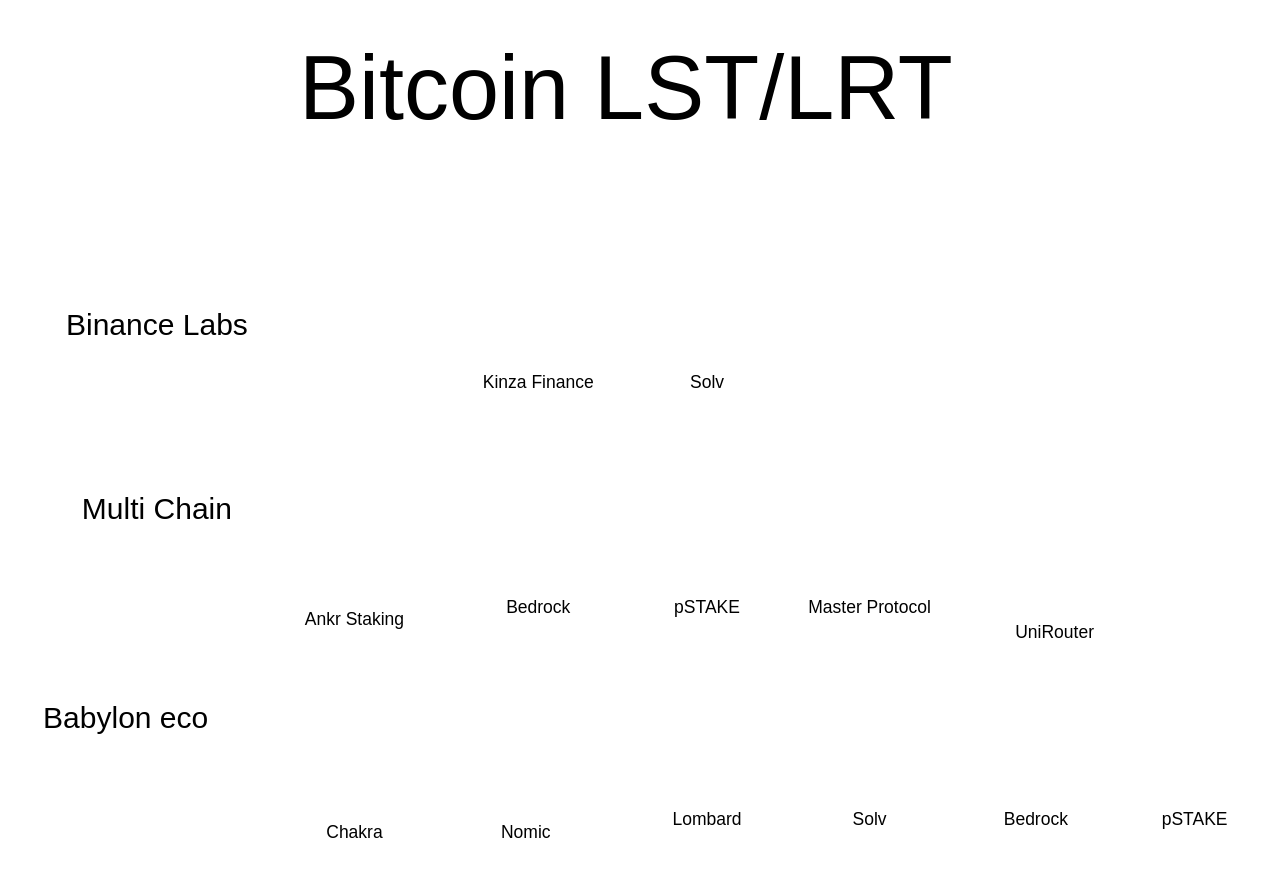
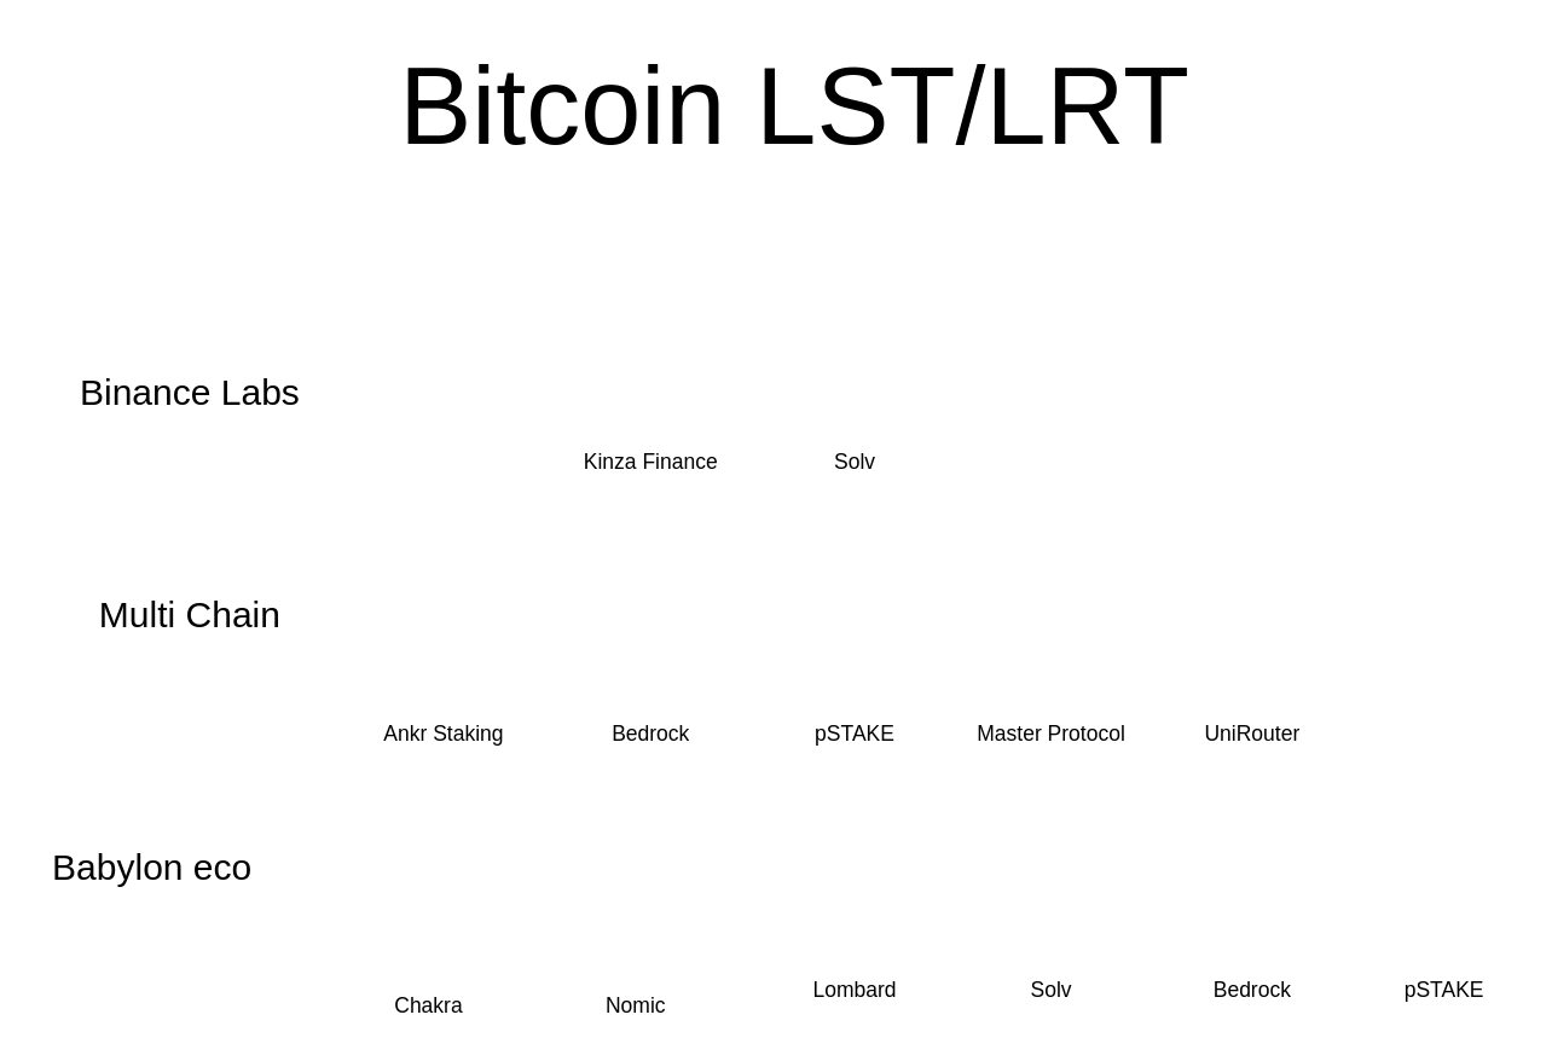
- <mxCell id="32" value="&lt;font style=&quot;font-size: 72px;&quot;&gt;Bitcoin LST/LRT&lt;/font&gt;" style="text;html=1;align=center;verticalAlign=middle;resizable=0;points=[];autosize=1;strokeColor=none;fillColor=none;" parent="1" vertex="1"><mxGeometry x="225" y="20" width="550" height="100" as="geometry" /></mxCell>
+ <mxCell id="32" value="&lt;font style=&quot;font-size: 72px;&quot;&gt;Bitcoin LST/LRT&lt;/font&gt;" style="text;html=1;align=center;verticalAlign=middle;resizable=0;points=[];autosize=1;strokeColor=none;fillColor=none;" parent="1" vertex="1"><mxGeometry x="250" y="20" width="550" height="100" as="geometry" /></mxCell>
- <mxCell id="11" value="&lt;font style=&quot;font-size: 14px;&quot;&gt;Ankr Staking&lt;/font&gt;" style="text;html=1;align=center;verticalAlign=middle;resizable=0;points=[];autosize=1;strokeColor=none;fillColor=none;" parent="1" vertex="1"><mxGeometry x="233" y="480" width="100" height="30" as="geometry" /></mxCell>
+ <mxCell id="11" value="&lt;font style=&quot;font-size: 14px;&quot;&gt;Ankr Staking&lt;/font&gt;" style="text;html=1;align=center;verticalAlign=middle;resizable=0;points=[];autosize=1;strokeColor=none;fillColor=none;" parent="1" vertex="1"><mxGeometry x="243" y="470" width="100" height="30" as="geometry" /></mxCell>
- <mxCell id="13" value="&lt;span style=&quot;font-size: 14px;&quot;&gt;UniRouter&lt;/span&gt;" style="text;html=1;align=center;verticalAlign=middle;resizable=0;points=[];autosize=1;strokeColor=none;fillColor=none;" parent="1" vertex="1"><mxGeometry x="797.5" y="490" width="90" height="30" as="geometry" /></mxCell>
+ <mxCell id="13" value="&lt;span style=&quot;font-size: 14px;&quot;&gt;UniRouter&lt;/span&gt;" style="text;html=1;align=center;verticalAlign=middle;resizable=0;points=[];autosize=1;strokeColor=none;fillColor=none;" parent="1" vertex="1"><mxGeometry x="782.5" y="470" width="90" height="30" as="geometry" /></mxCell>
